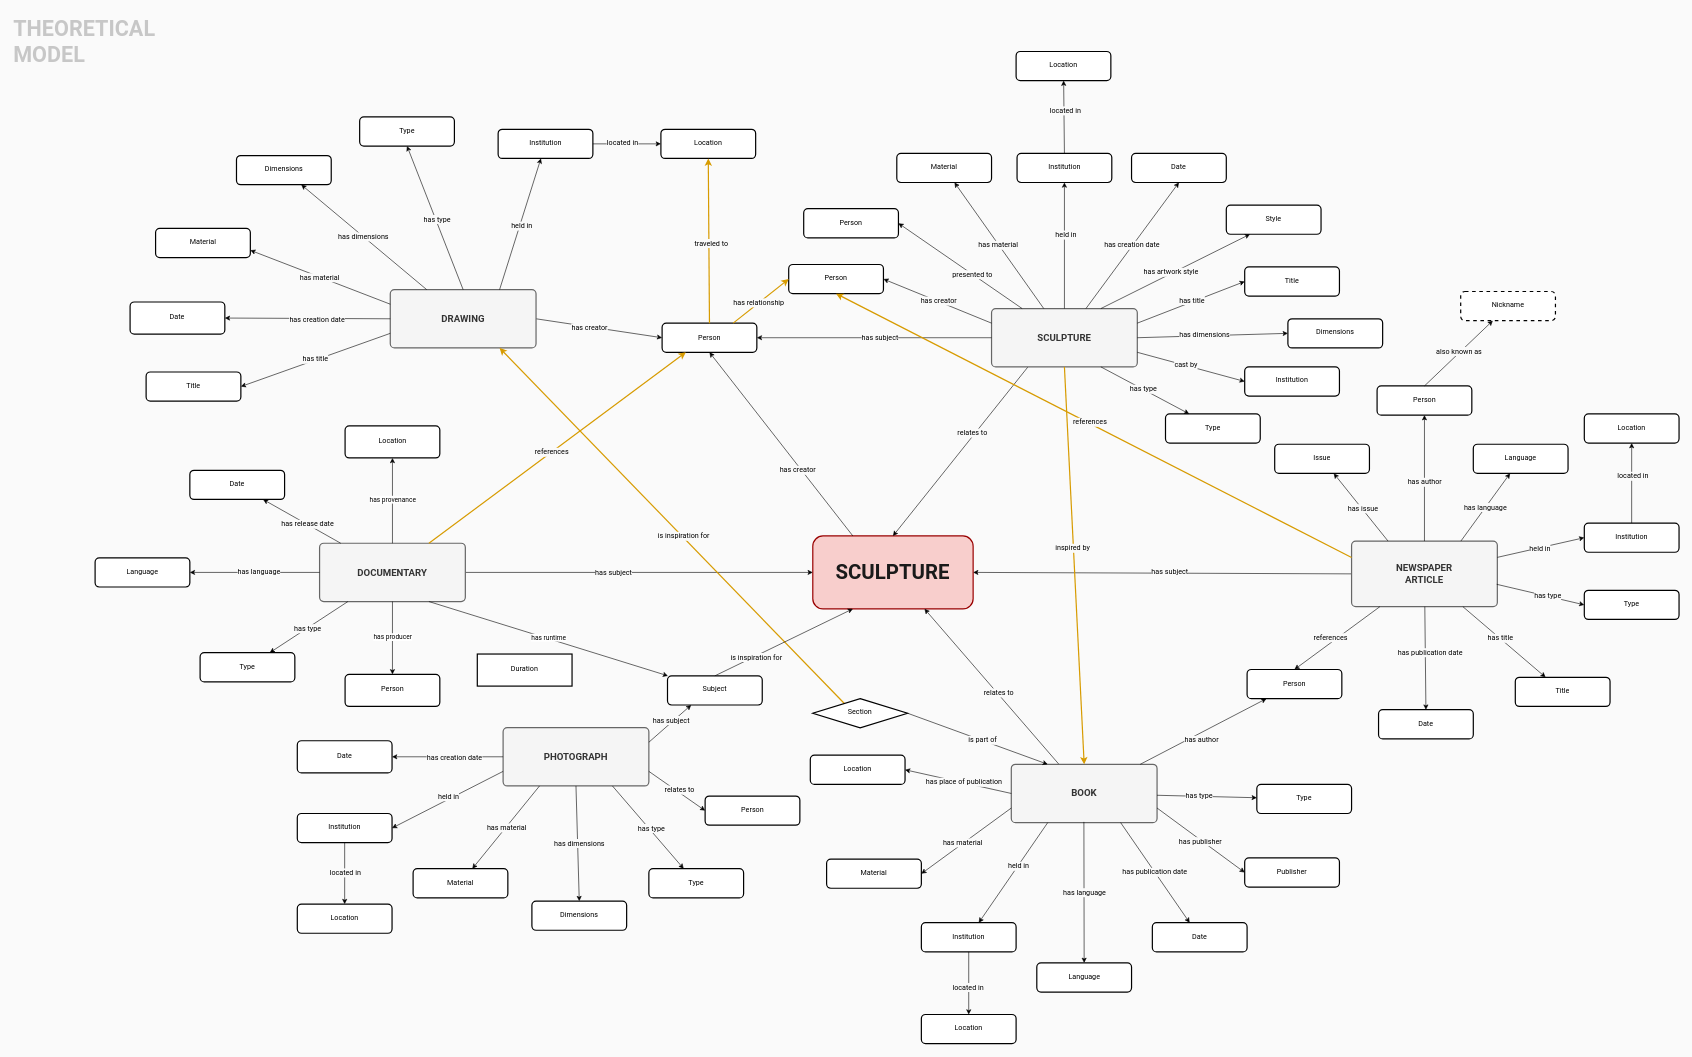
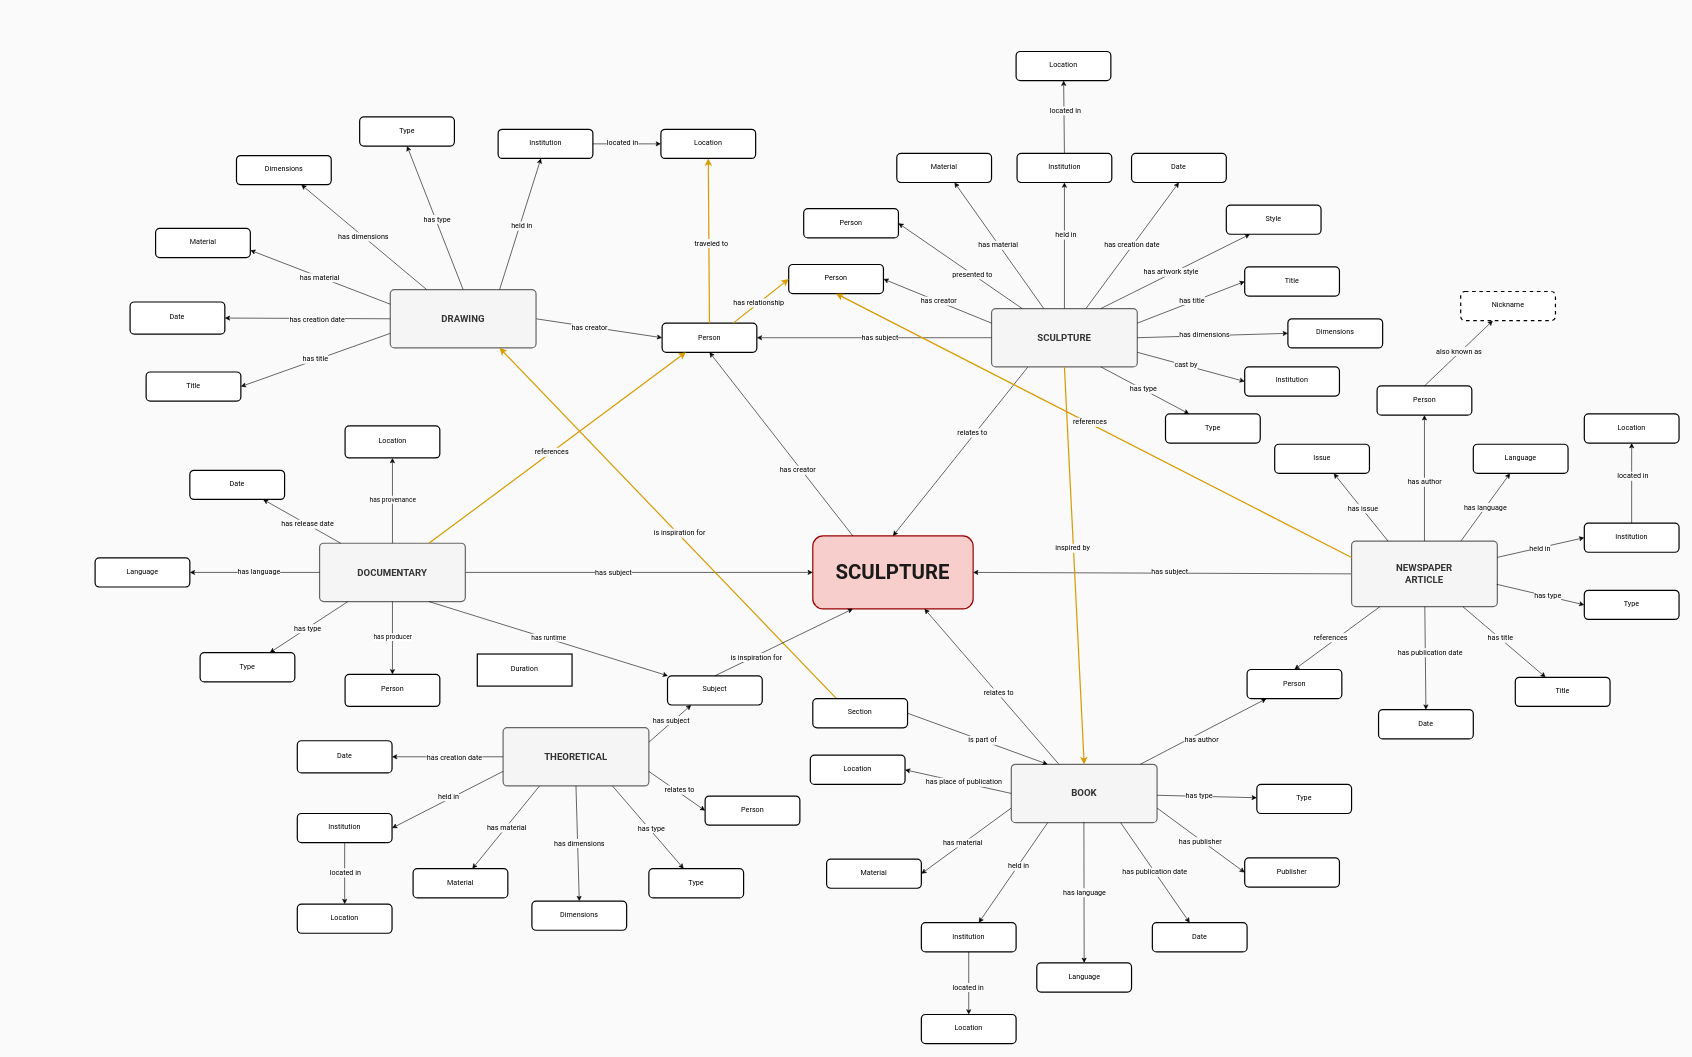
- <mxCell id="3" value="&lt;div style=&quot;font-size: 36px;&quot;&gt;&lt;span style=&quot;background-color: initial;&quot;&gt;THEORETICAL&lt;br&gt;MODEL&lt;/span&gt;&lt;br&gt;&lt;/div&gt;" style="text;html=1;resizable=0;autosize=1;align=left;verticalAlign=middle;points=[];fillColor=none;strokeColor=none;rounded=0;shadow=0;glass=1;sketch=0;fillStyle=auto;fontFamily=Roboto;fontSource=https%3A%2F%2Ffonts.googleapis.com%2Fcss%3Ffamily%3DRoboto;fontSize=26;fontStyle=1;fontColor=#C7C7C7;" parent="1" vertex="1"><mxGeometry x="20" y="20" width="251" height="98" as="geometry" /></mxCell>
- <mxCell id="163" value="Section" style="rhombus;whiteSpace=wrap;html=1;absoluteArcSize=1;arcSize=14;strokeWidth=2;fontFamily=Roboto;fontSource=https%3A%2F%2Ffonts.googleapis.com%2Fcss%3Ffamily%3DRoboto;spacing=0;spacingBottom=3;spacingLeft=3;spacingRight=3;" parent="1" vertex="1"><mxGeometry x="1354.166" y="1163.595" width="157.91" height="48.587" as="geometry" /></mxCell>
+ <mxCell id="163" value="Section" style="rounded=1;whiteSpace=wrap;html=1;absoluteArcSize=1;arcSize=14;strokeWidth=2;fontFamily=Roboto;fontSource=https%3A%2F%2Ffonts.googleapis.com%2Fcss%3Ffamily%3DRoboto;spacing=0;spacingBottom=3;spacingLeft=3;spacingRight=3;" parent="1" vertex="1"><mxGeometry x="1354.166" y="1163.595" width="157.91" height="48.587" as="geometry" /></mxCell>
- <mxCell id="112" value="PHOTOGRAPH" style="rounded=1;whiteSpace=wrap;html=1;absoluteArcSize=1;arcSize=14;strokeWidth=2;fontStyle=1;fontSize=16;fillColor=#f5f5f5;strokeColor=#666666;fontFamily=Roboto;fontSource=https%3A%2F%2Ffonts.googleapis.com%2Fcss%3Ffamily%3DRoboto;spacing=0;spacingBottom=3;fontColor=#333333;perimeterSpacing=0;shadow=0;spacingLeft=3;spacingRight=3;spacingTop=2;" parent="1" vertex="1"><mxGeometry x="838.002" y="1211.903" width="242.938" height="97.175" as="geometry" /></mxCell>
+ <mxCell id="112" value="THEORETICAL" style="rounded=1;whiteSpace=wrap;html=1;absoluteArcSize=1;arcSize=14;strokeWidth=2;fontStyle=1;fontSize=16;fillColor=#f5f5f5;strokeColor=#666666;fontFamily=Roboto;fontSource=https%3A%2F%2Ffonts.googleapis.com%2Fcss%3Ffamily%3DRoboto;spacing=0;spacingBottom=3;fontColor=#333333;perimeterSpacing=0;shadow=0;spacingLeft=3;spacingRight=3;spacingTop=2;" parent="1" vertex="1"><mxGeometry x="838.002" y="1211.903" width="242.938" height="97.175" as="geometry" /></mxCell>
